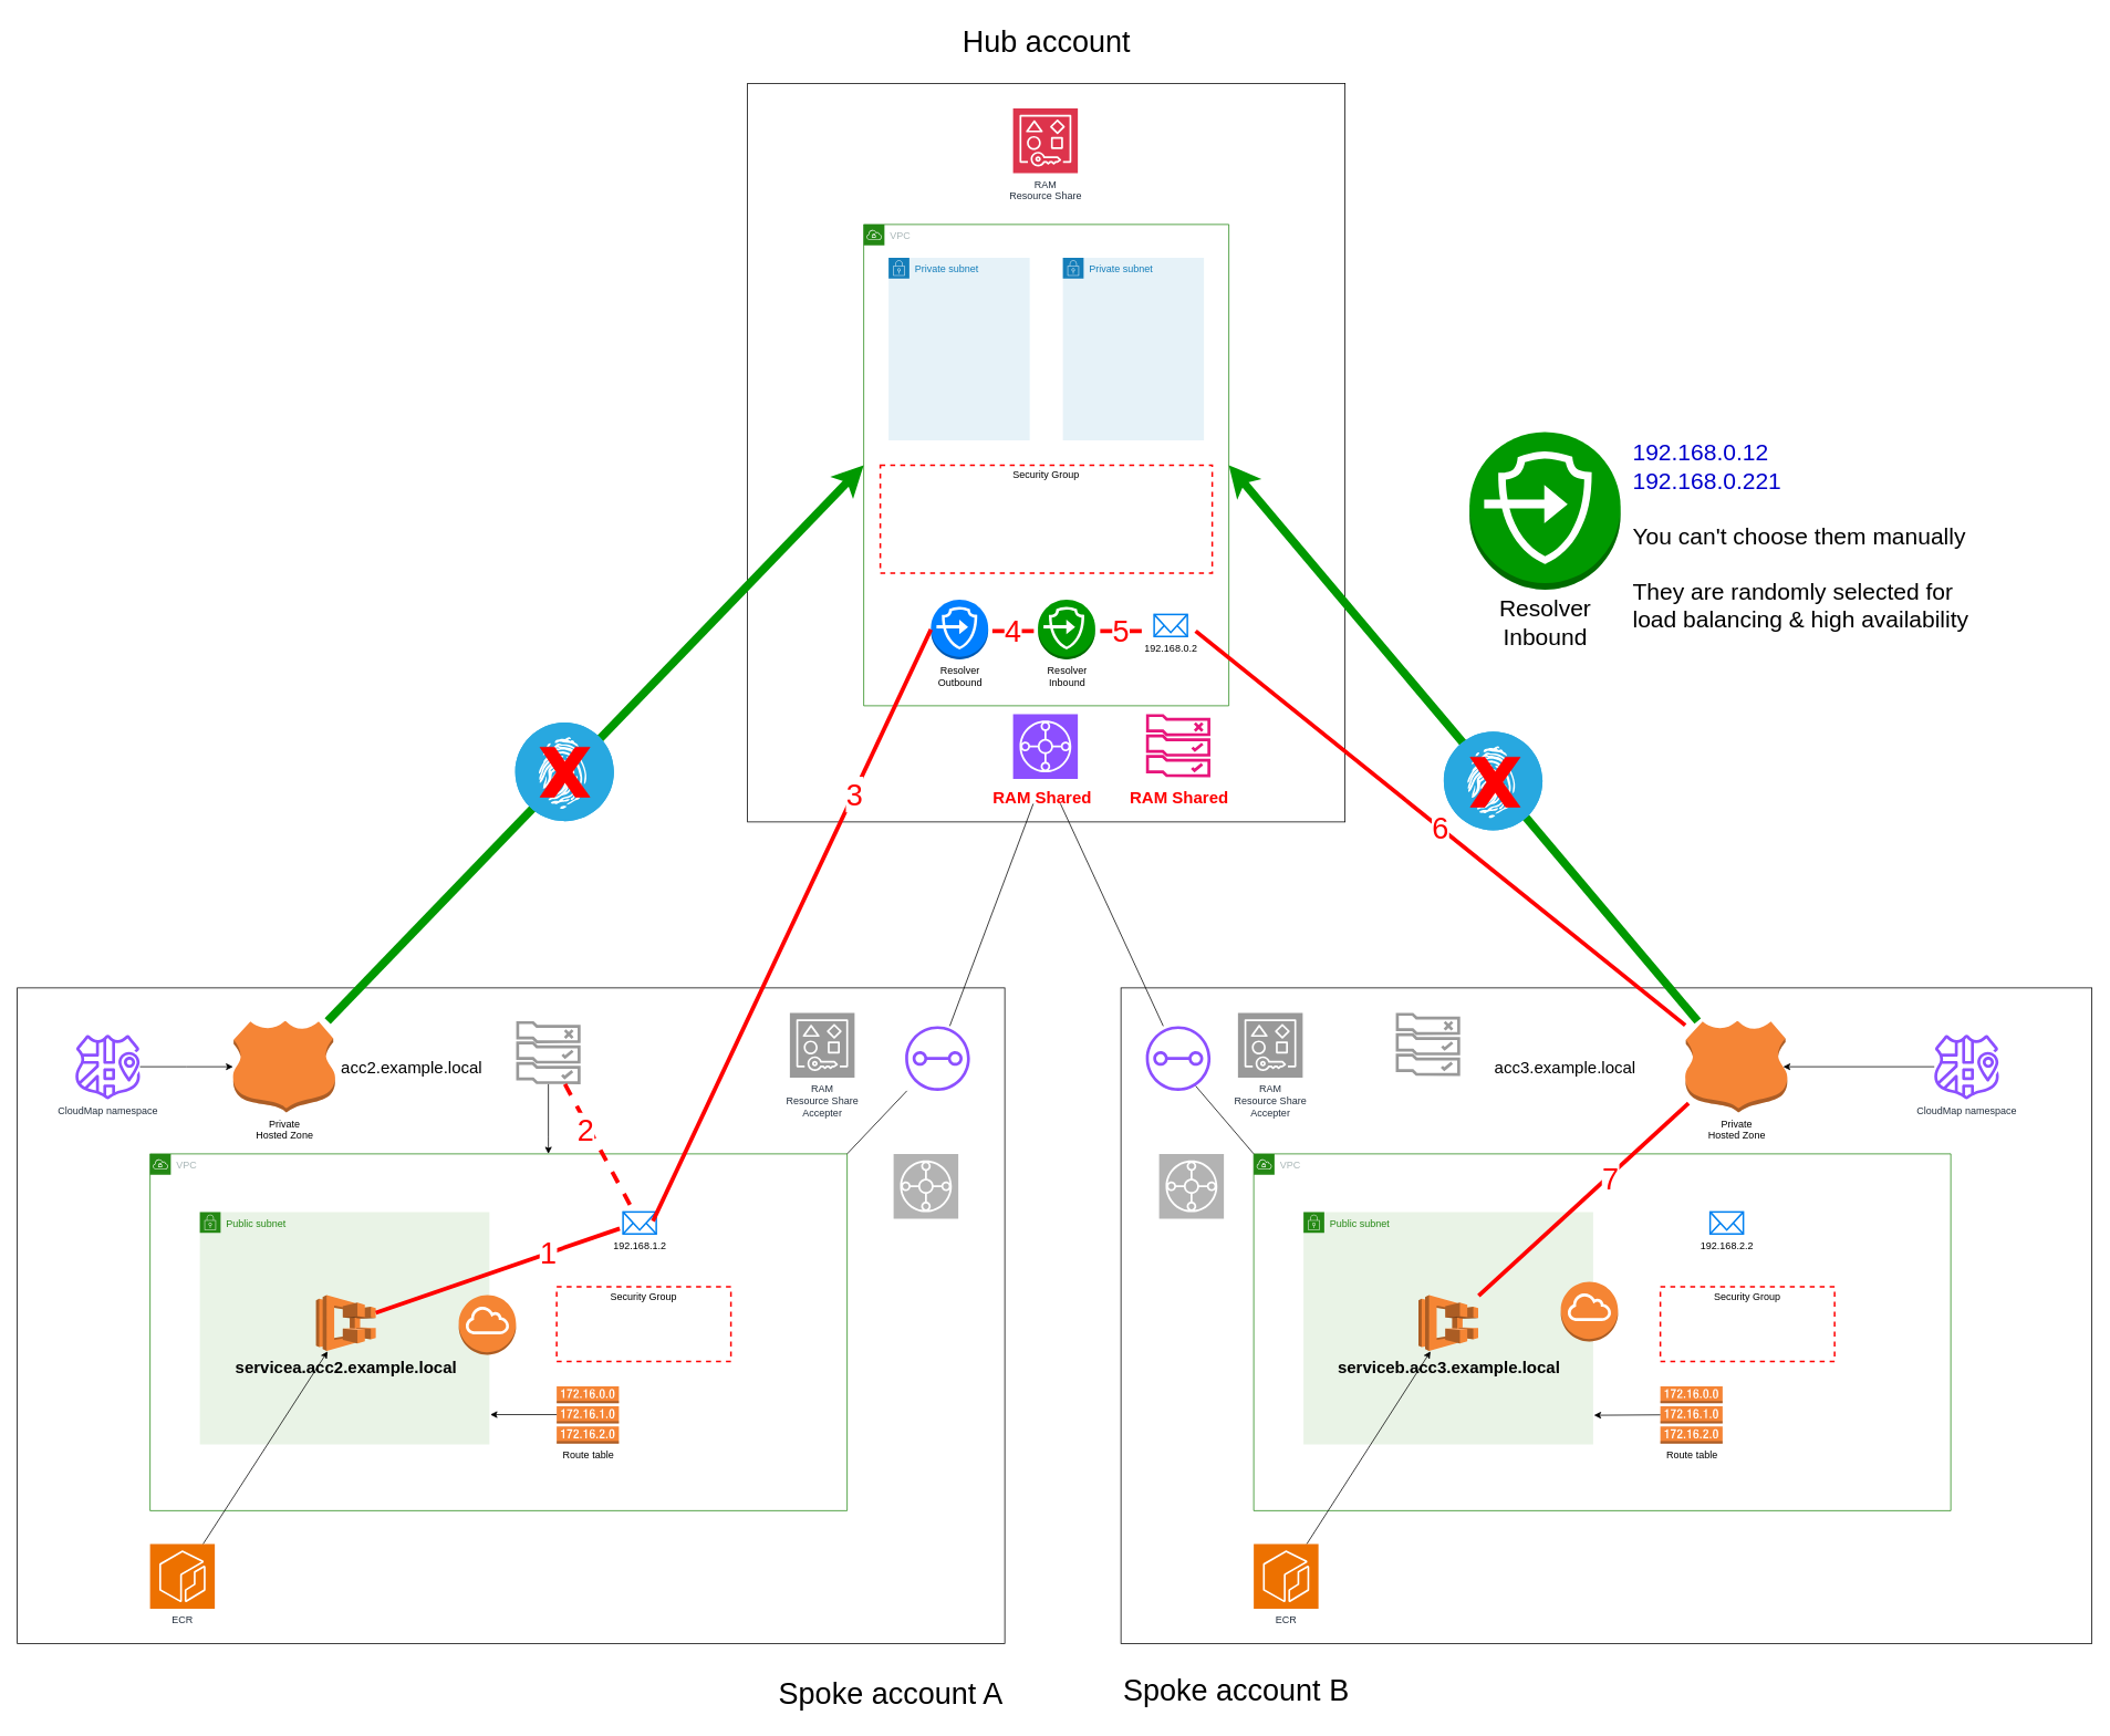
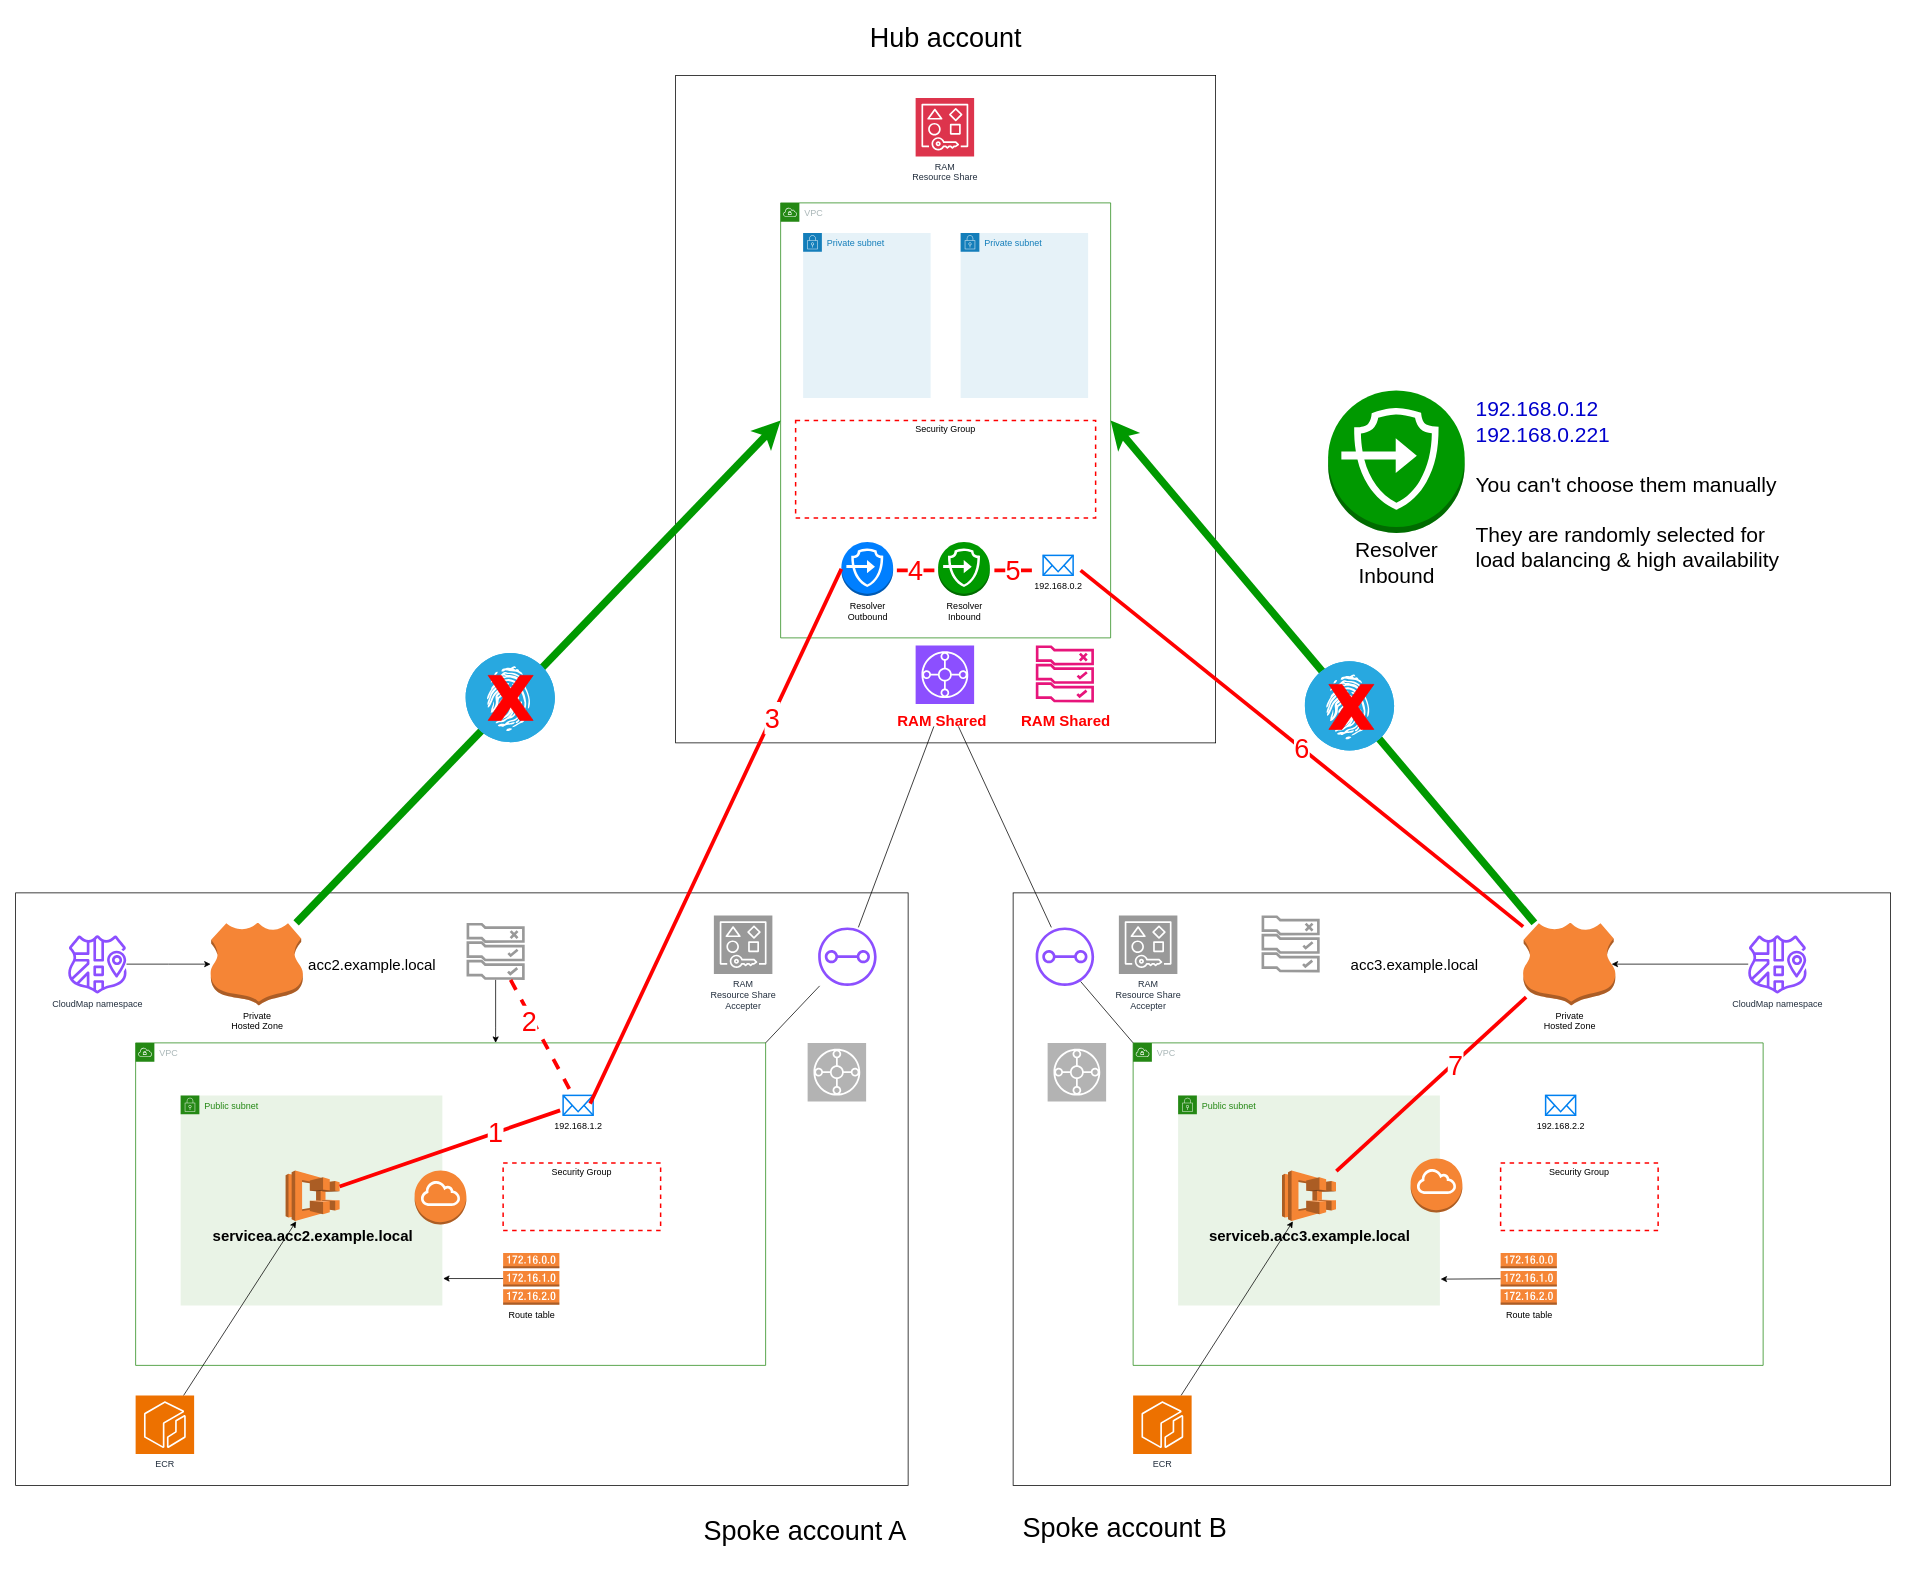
- <mxCell id="6" value="&lt;font style=&quot;font-size: 36px;&quot;&gt;Spoke account B&lt;/font&gt;" style="text;html=1;align=left;verticalAlign=middle;resizable=0;points=[];autosize=1;strokeColor=none;fillColor=none;" parent="1" vertex="1"><mxGeometry x="1351" y="2006" width="300" height="60" as="geometry" /></mxCell>
+ <mxCell id="6" value="&lt;font style=&quot;font-size: 36px;&quot;&gt;Spoke account B&lt;/font&gt;" style="text;html=1;align=left;verticalAlign=middle;resizable=0;points=[];autosize=1;strokeColor=none;fillColor=none;" parent="1" vertex="1"><mxGeometry x="1361" y="2006" width="300" height="60" as="geometry" /></mxCell>
